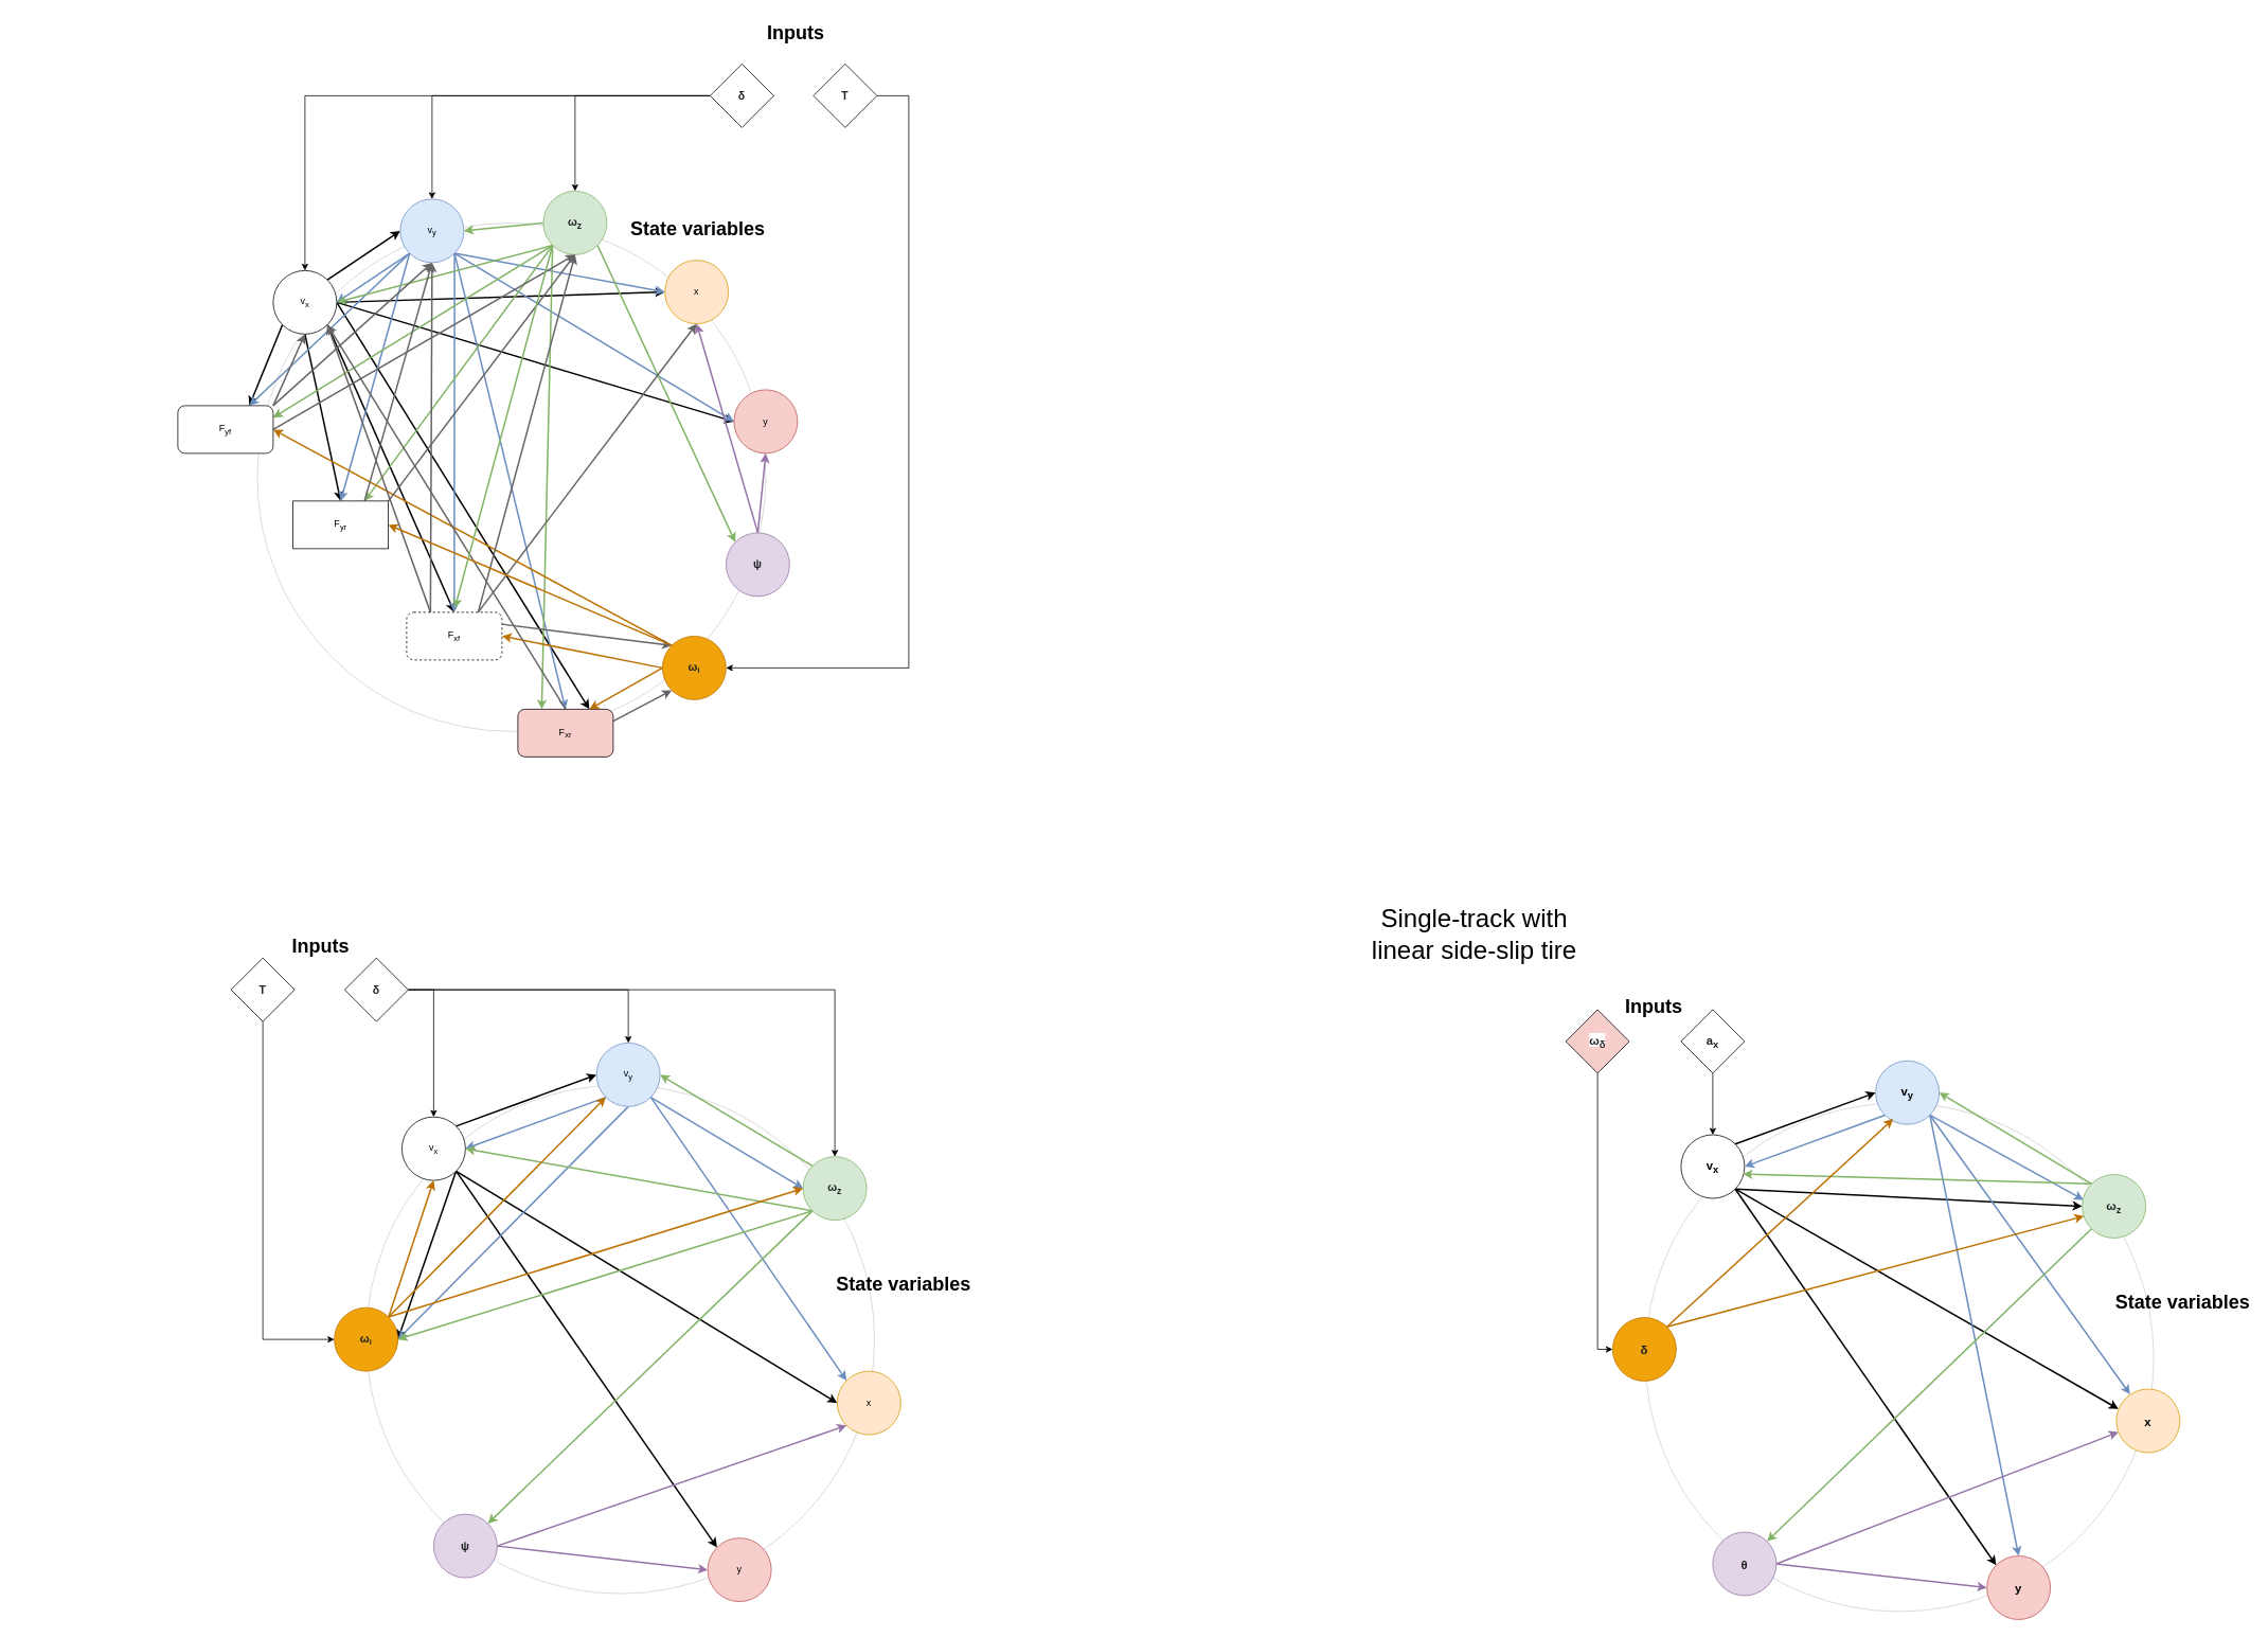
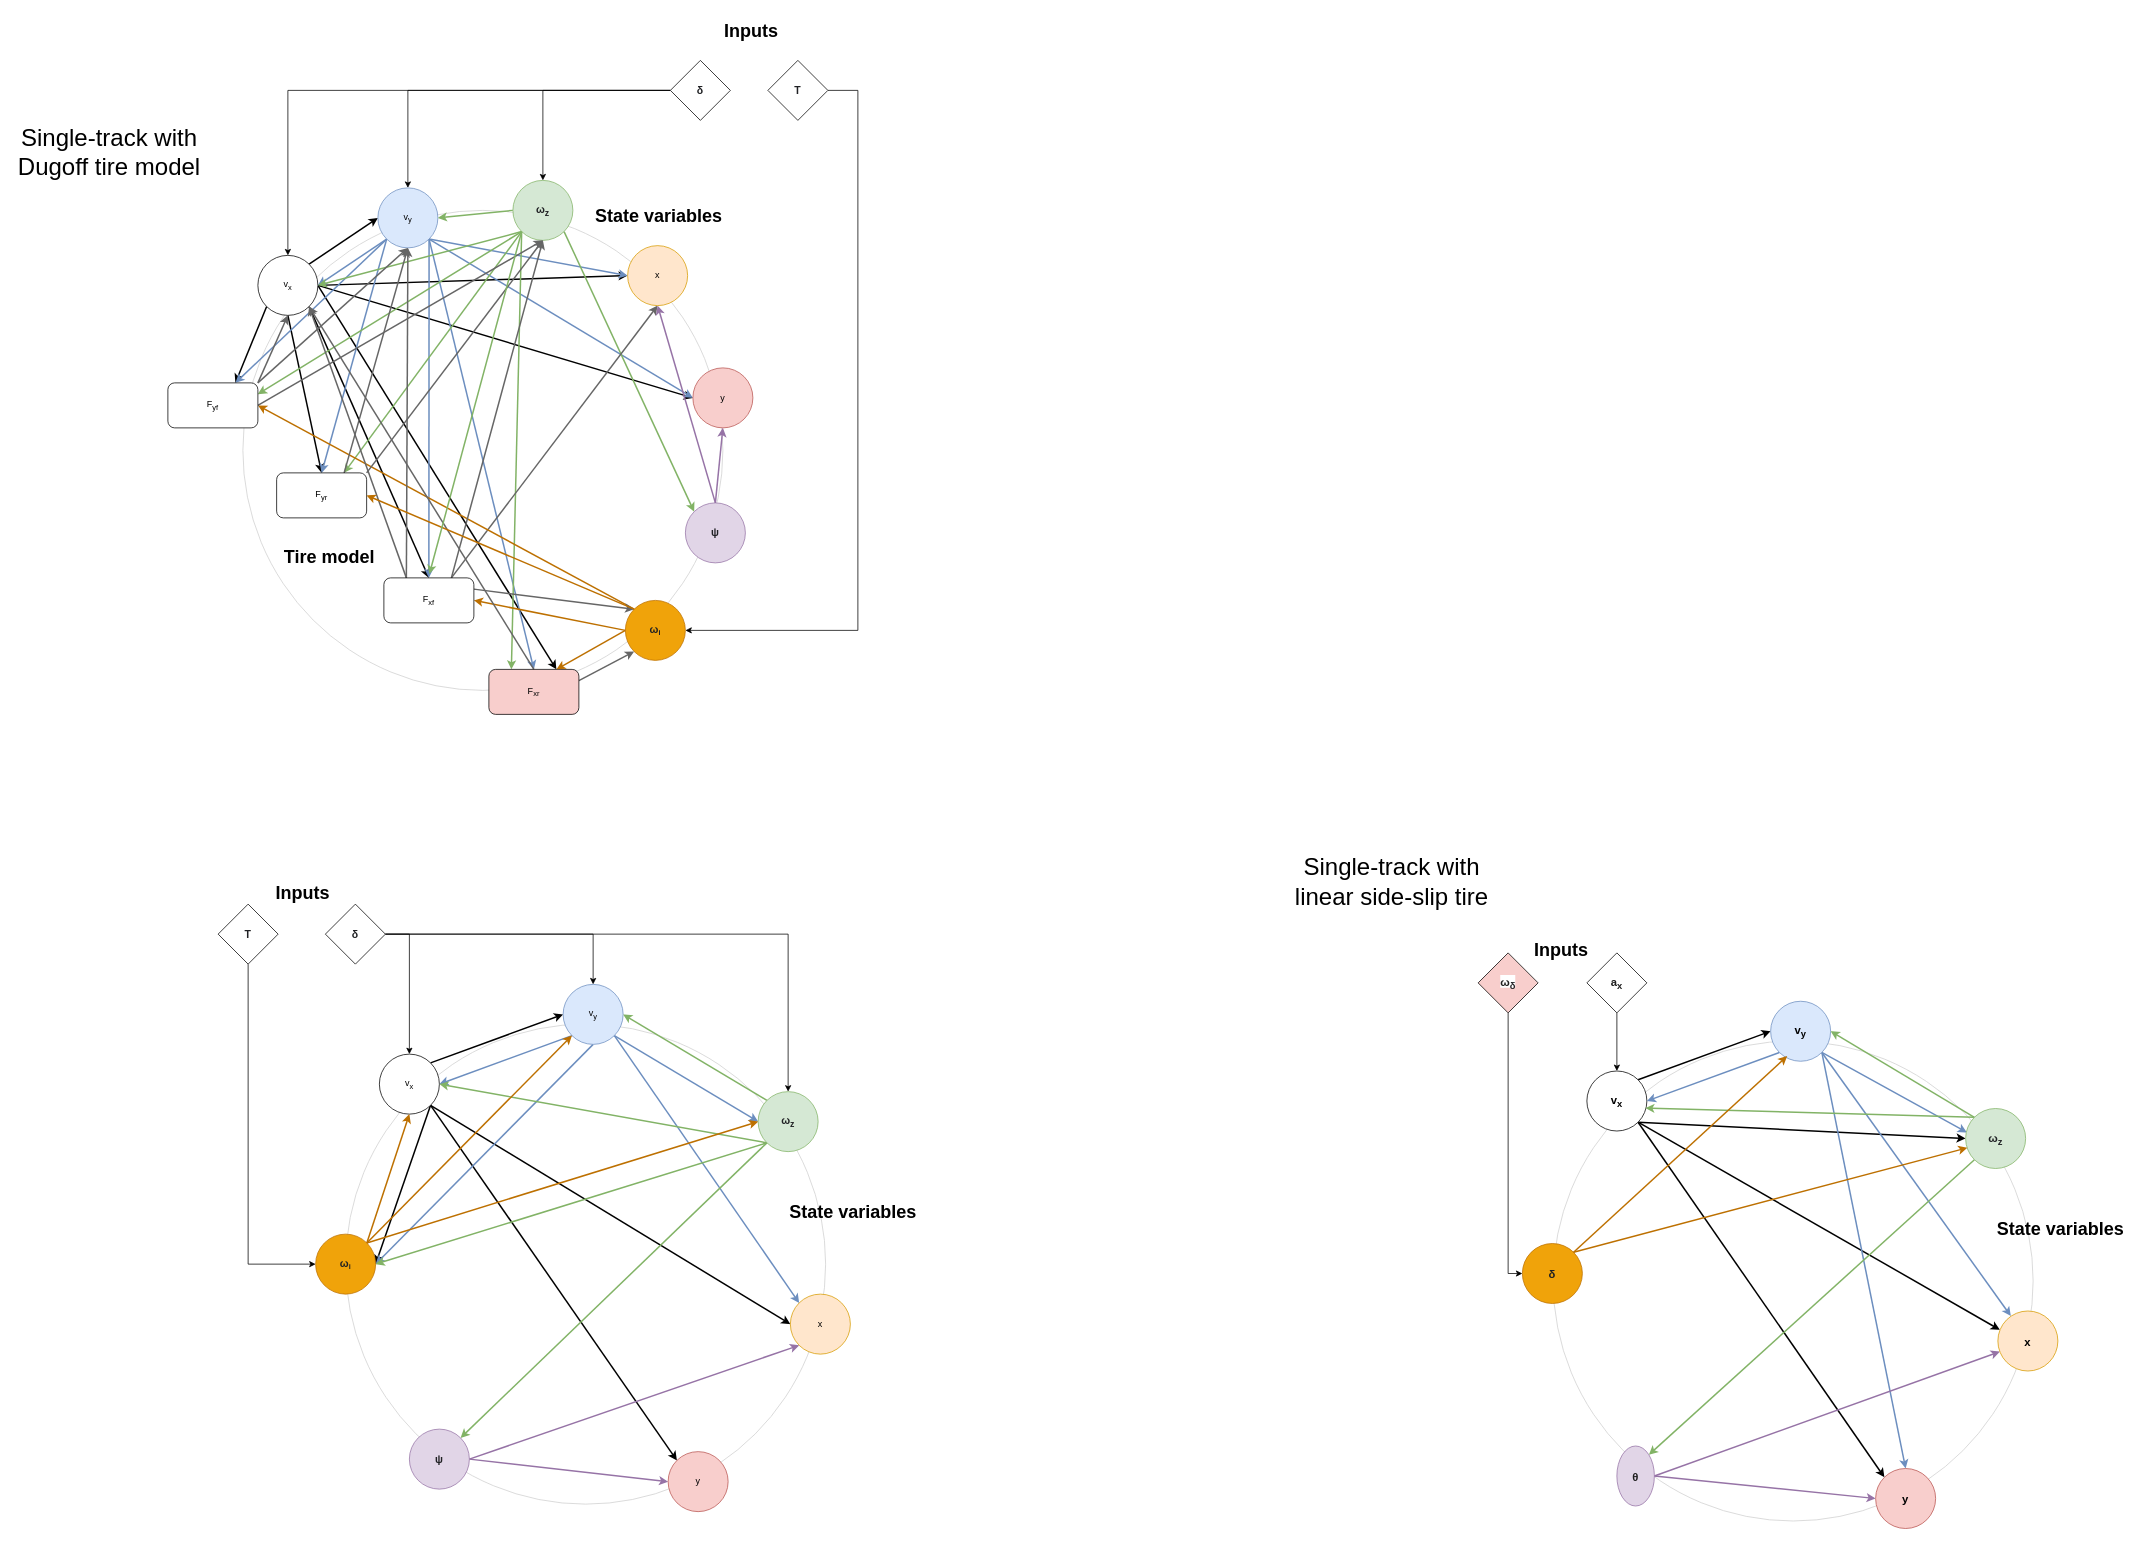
+ <mxCell id="123" value="&lt;font style=&quot;font-size: 32px;&quot;&gt;Single-track with Dugoff tire model&lt;/font&gt;" style="text;html=1;align=center;verticalAlign=middle;whiteSpace=wrap;rounded=0;" vertex="1" parent="1"><mxGeometry x="20" y="137" width="250" height="130" as="geometry" /></mxCell>
- <mxCell id="59" value="F&lt;sub&gt;yr&lt;/sub&gt;" style="whiteSpace=wrap;html=1;strokeWidth=1;rounded=0;" parent="1" vertex="1"><mxGeometry x="368" y="630" width="120" height="60" as="geometry" /></mxCell>
+ <mxCell id="59" value="F&lt;sub&gt;yr&lt;/sub&gt;" style="rounded=1;whiteSpace=wrap;html=1;strokeWidth=1;" parent="1" vertex="1"><mxGeometry x="368" y="630" width="120" height="60" as="geometry" /></mxCell>
+ <mxCell id="53" value="&lt;h1 style=&quot;margin-top: 0px;&quot;&gt;Tire model&lt;/h1&gt;" style="text;html=1;whiteSpace=wrap;overflow=hidden;rounded=0;strokeWidth=2;" parent="1" vertex="1"><mxGeometry x="376" y="722" width="135" height="40" as="geometry" /></mxCell>
- <mxCell id="56" value="F&lt;sub&gt;xf&lt;/sub&gt;" style="rounded=1;whiteSpace=wrap;html=1;strokeWidth=1;dashed=1;" parent="1" vertex="1"><mxGeometry x="511" y="770" width="120" height="60" as="geometry" /></mxCell>
+ <mxCell id="56" value="F&lt;sub&gt;xf&lt;/sub&gt;" style="rounded=1;whiteSpace=wrap;html=1;strokeWidth=1;" parent="1" vertex="1"><mxGeometry x="511" y="770" width="120" height="60" as="geometry" /></mxCell>
- <mxCell id="113" value="&lt;span style=&quot;color: rgb(31, 31, 31); font-family: &amp;quot;Google Sans&amp;quot;, Arial, sans-serif; text-align: left;&quot;&gt;&lt;font style=&quot;font-size: 15px;&quot;&gt;θ&lt;/font&gt;&lt;/span&gt;" style="ellipse;whiteSpace=wrap;html=1;aspect=fixed;fillColor=#e1d5e7;strokeColor=#9673a6;labelBackgroundColor=none;fontStyle=1" vertex="1" parent="1"><mxGeometry x="2155" y="1927.5" width="80" height="80" as="geometry" /></mxCell>
+ <mxCell id="113" value="&lt;span style=&quot;color: rgb(31, 31, 31); font-family: &amp;quot;Google Sans&amp;quot;, Arial, sans-serif; text-align: left;&quot;&gt;&lt;font style=&quot;font-size: 15px;&quot;&gt;θ&lt;/font&gt;&lt;/span&gt;" style="ellipse;whiteSpace=wrap;html=1;aspect=fixed;fillColor=#e1d5e7;strokeColor=#9673a6;labelBackgroundColor=none;fontStyle=1" vertex="1" parent="1"><mxGeometry x="2155" y="1927.5" width="50" height="80" as="geometry" /></mxCell>
